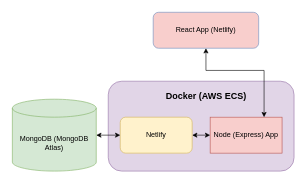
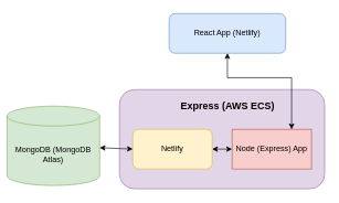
- <mxCell id="5" value="React App (Netlify)" style="rounded=1;whiteSpace=wrap;html=1;fillColor=#f8cecc;strokeColor=#6c8ebf;" parent="1" vertex="1"><mxGeometry x="255" y="20" width="176" height="60" as="geometry" /></mxCell>
+ <mxCell id="5" value="React App (Netlify)" style="rounded=1;whiteSpace=wrap;html=1;fillColor=#dae8fc;strokeColor=#6c8ebf;" parent="1" vertex="1"><mxGeometry x="255" y="20" width="176" height="60" as="geometry" /></mxCell>
- <mxCell id="6" value="Docker (AWS ECS)" style="text;strokeColor=none;fillColor=none;html=1;fontSize=15;fontStyle=1;verticalAlign=middle;align=center;" parent="1" vertex="1"><mxGeometry x="290" y="135" width="106" height="50" as="geometry" /></mxCell>
+ <mxCell id="6" value="Express (AWS ECS)" style="text;strokeColor=none;fillColor=none;html=1;fontSize=15;fontStyle=1;verticalAlign=middle;align=center;" parent="1" vertex="1"><mxGeometry x="290" y="135" width="106" height="50" as="geometry" /></mxCell>
- <mxCell id="4" value="MongoDB (MongoDB Atlas)" style="shape=cylinder3;whiteSpace=wrap;html=1;boundedLbl=1;backgroundOutline=1;size=15;fillColor=#d5e8d4;strokeColor=#82b366;" parent="1" vertex="1"><mxGeometry x="20" y="165" width="140" height="120" as="geometry" /></mxCell>
+ <mxCell id="4" value="MongoDB (MongoDB Atlas)" style="shape=cylinder3;whiteSpace=wrap;html=1;boundedLbl=1;backgroundOutline=1;size=15;fillColor=#d5e8d4;strokeColor=#82b366;" parent="1" vertex="1"><mxGeometry x="10" y="160" width="140" height="120" as="geometry" /></mxCell>
